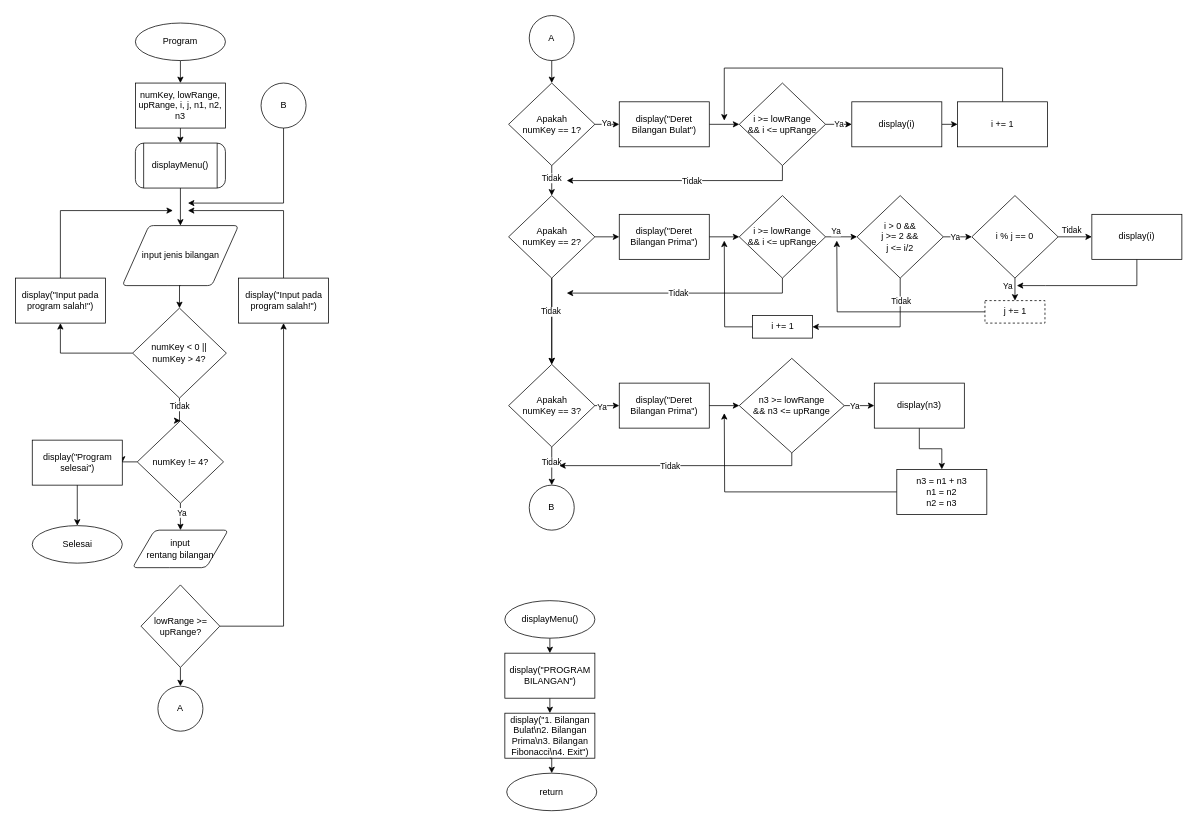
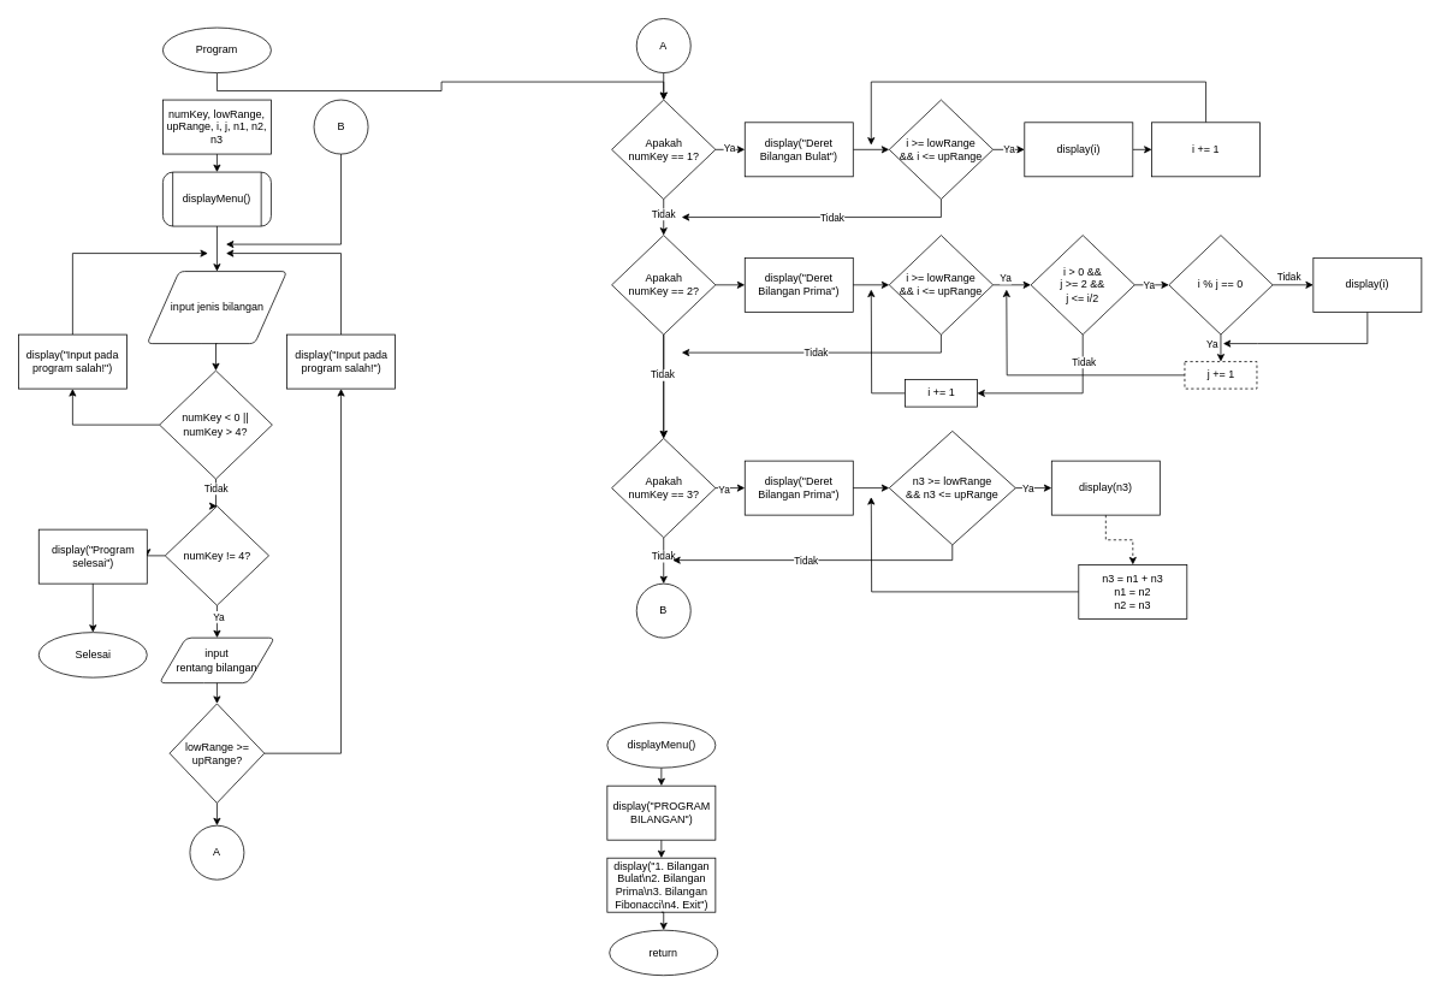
- <mxCell id="2" style="edgeStyle=orthogonalEdgeStyle;rounded=0;orthogonalLoop=1;jettySize=auto;html=1;exitX=0.5;exitY=1;exitDx=0;exitDy=0;exitPerimeter=0;entryX=0.5;entryY=0;entryDx=0;entryDy=0;" edge="1" parent="1" source="3" target="12"><mxGeometry relative="1" as="geometry" /></mxCell>
+ <mxCell id="2" style="edgeStyle=orthogonalEdgeStyle;rounded=0;orthogonalLoop=1;jettySize=auto;html=1;exitX=0.5;exitY=1;exitDx=0;exitDy=0;exitPerimeter=0;" edge="1" parent="1" source="3" target="27"><mxGeometry relative="1" as="geometry" /></mxCell>
- <mxCell id="87" style="edgeStyle=orthogonalEdgeStyle;rounded=0;orthogonalLoop=1;jettySize=auto;html=1;exitX=0.5;exitY=1;exitDx=0;exitDy=0;entryX=0.5;entryY=0;entryDx=0;entryDy=0;" edge="1" parent="1" source="88" target="90"><mxGeometry relative="1" as="geometry" /></mxCell>
+ <mxCell id="87" style="edgeStyle=orthogonalEdgeStyle;rounded=0;orthogonalLoop=1;jettySize=auto;html=1;exitX=0.5;exitY=1;exitDx=0;exitDy=0;entryX=0.5;entryY=0;entryDx=0;entryDy=0;dashed=1;" edge="1" parent="1" source="88" target="90"><mxGeometry relative="1" as="geometry" /></mxCell>
+ <mxCell id="22" style="edgeStyle=orthogonalEdgeStyle;rounded=0;orthogonalLoop=1;jettySize=auto;html=1;exitX=0.5;exitY=1;exitDx=0;exitDy=0;entryX=0.5;entryY=0;entryDx=0;entryDy=0;entryPerimeter=0;" edge="1" parent="1" source="10" target="21"><mxGeometry relative="1" as="geometry" /></mxCell>
